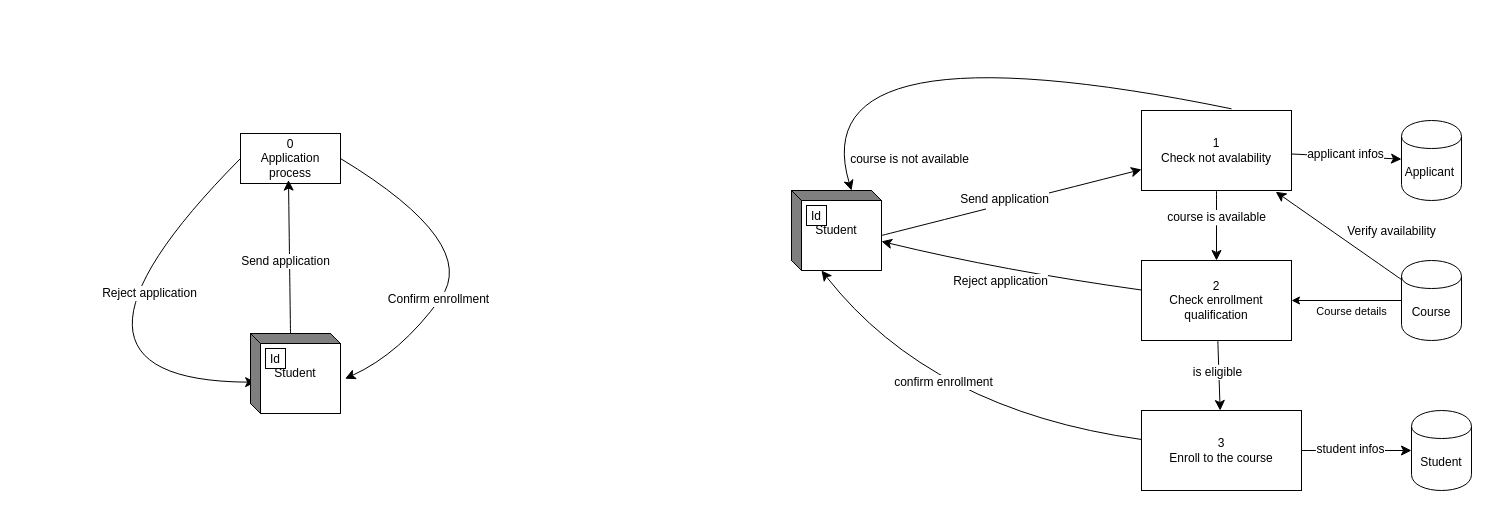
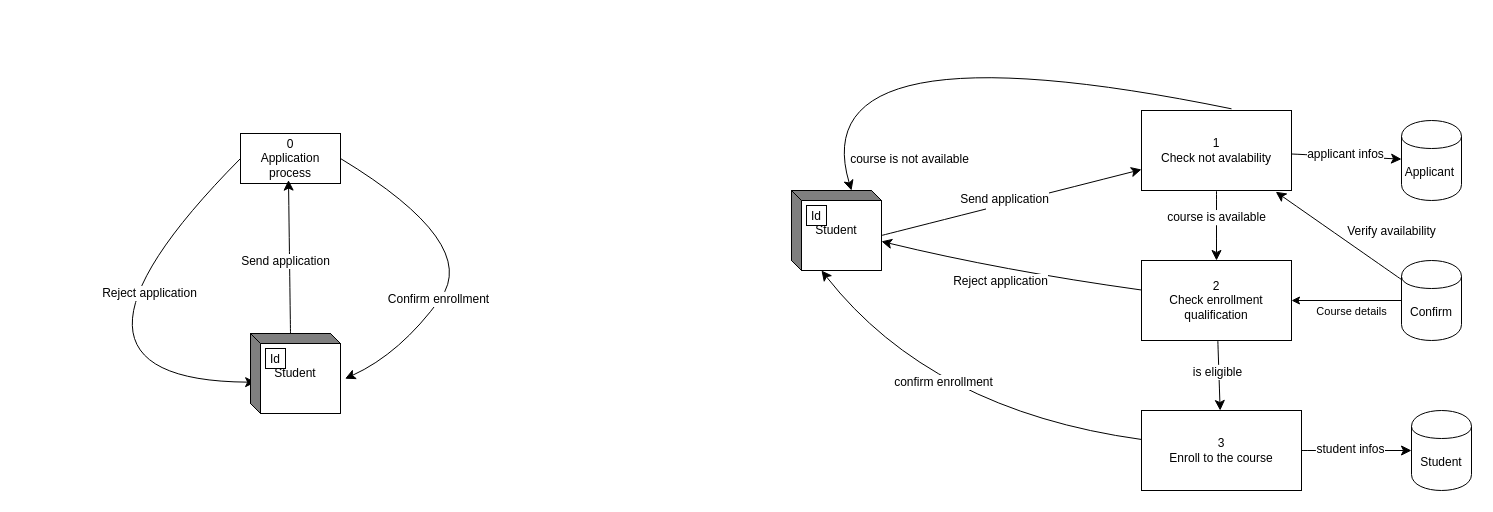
- <mxCell id="35" value="Course" style="shape=cylinder;whiteSpace=wrap;html=1;boundedLbl=1;backgroundOutline=1;" parent="1" vertex="1"><mxGeometry x="1401" y="260" width="60" height="80" as="geometry" /></mxCell>
+ <mxCell id="35" value="Confirm" style="shape=cylinder;whiteSpace=wrap;html=1;boundedLbl=1;backgroundOutline=1;" parent="1" vertex="1"><mxGeometry x="1401" y="260" width="60" height="80" as="geometry" /></mxCell>
